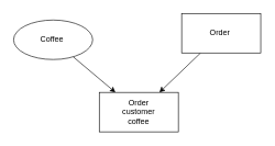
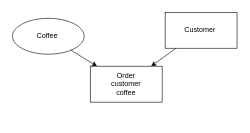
- <mxCell id="5" value="Order&amp;nbsp;" style="whiteSpace=wrap;html=1;" vertex="1" parent="1"><mxGeometry x="275" y="20" width="120" height="60" as="geometry" /></mxCell>
+ <mxCell id="5" value="Customer&amp;nbsp;" style="whiteSpace=wrap;html=1;" vertex="1" parent="1"><mxGeometry x="275" y="20" width="120" height="60" as="geometry" /></mxCell>
- <mxCell id="6" value="Order&lt;br&gt;customer&lt;br&gt;coffee" style="whiteSpace=wrap;html=1;" vertex="1" parent="1"><mxGeometry x="150" y="140" width="120" height="60" as="geometry" /></mxCell>
+ <mxCell id="6" value="Order&lt;br&gt;customer&lt;br&gt;coffee" style="whiteSpace=wrap;html=1;" vertex="1" parent="1"><mxGeometry x="150" y="110" width="120" height="60" as="geometry" /></mxCell>
